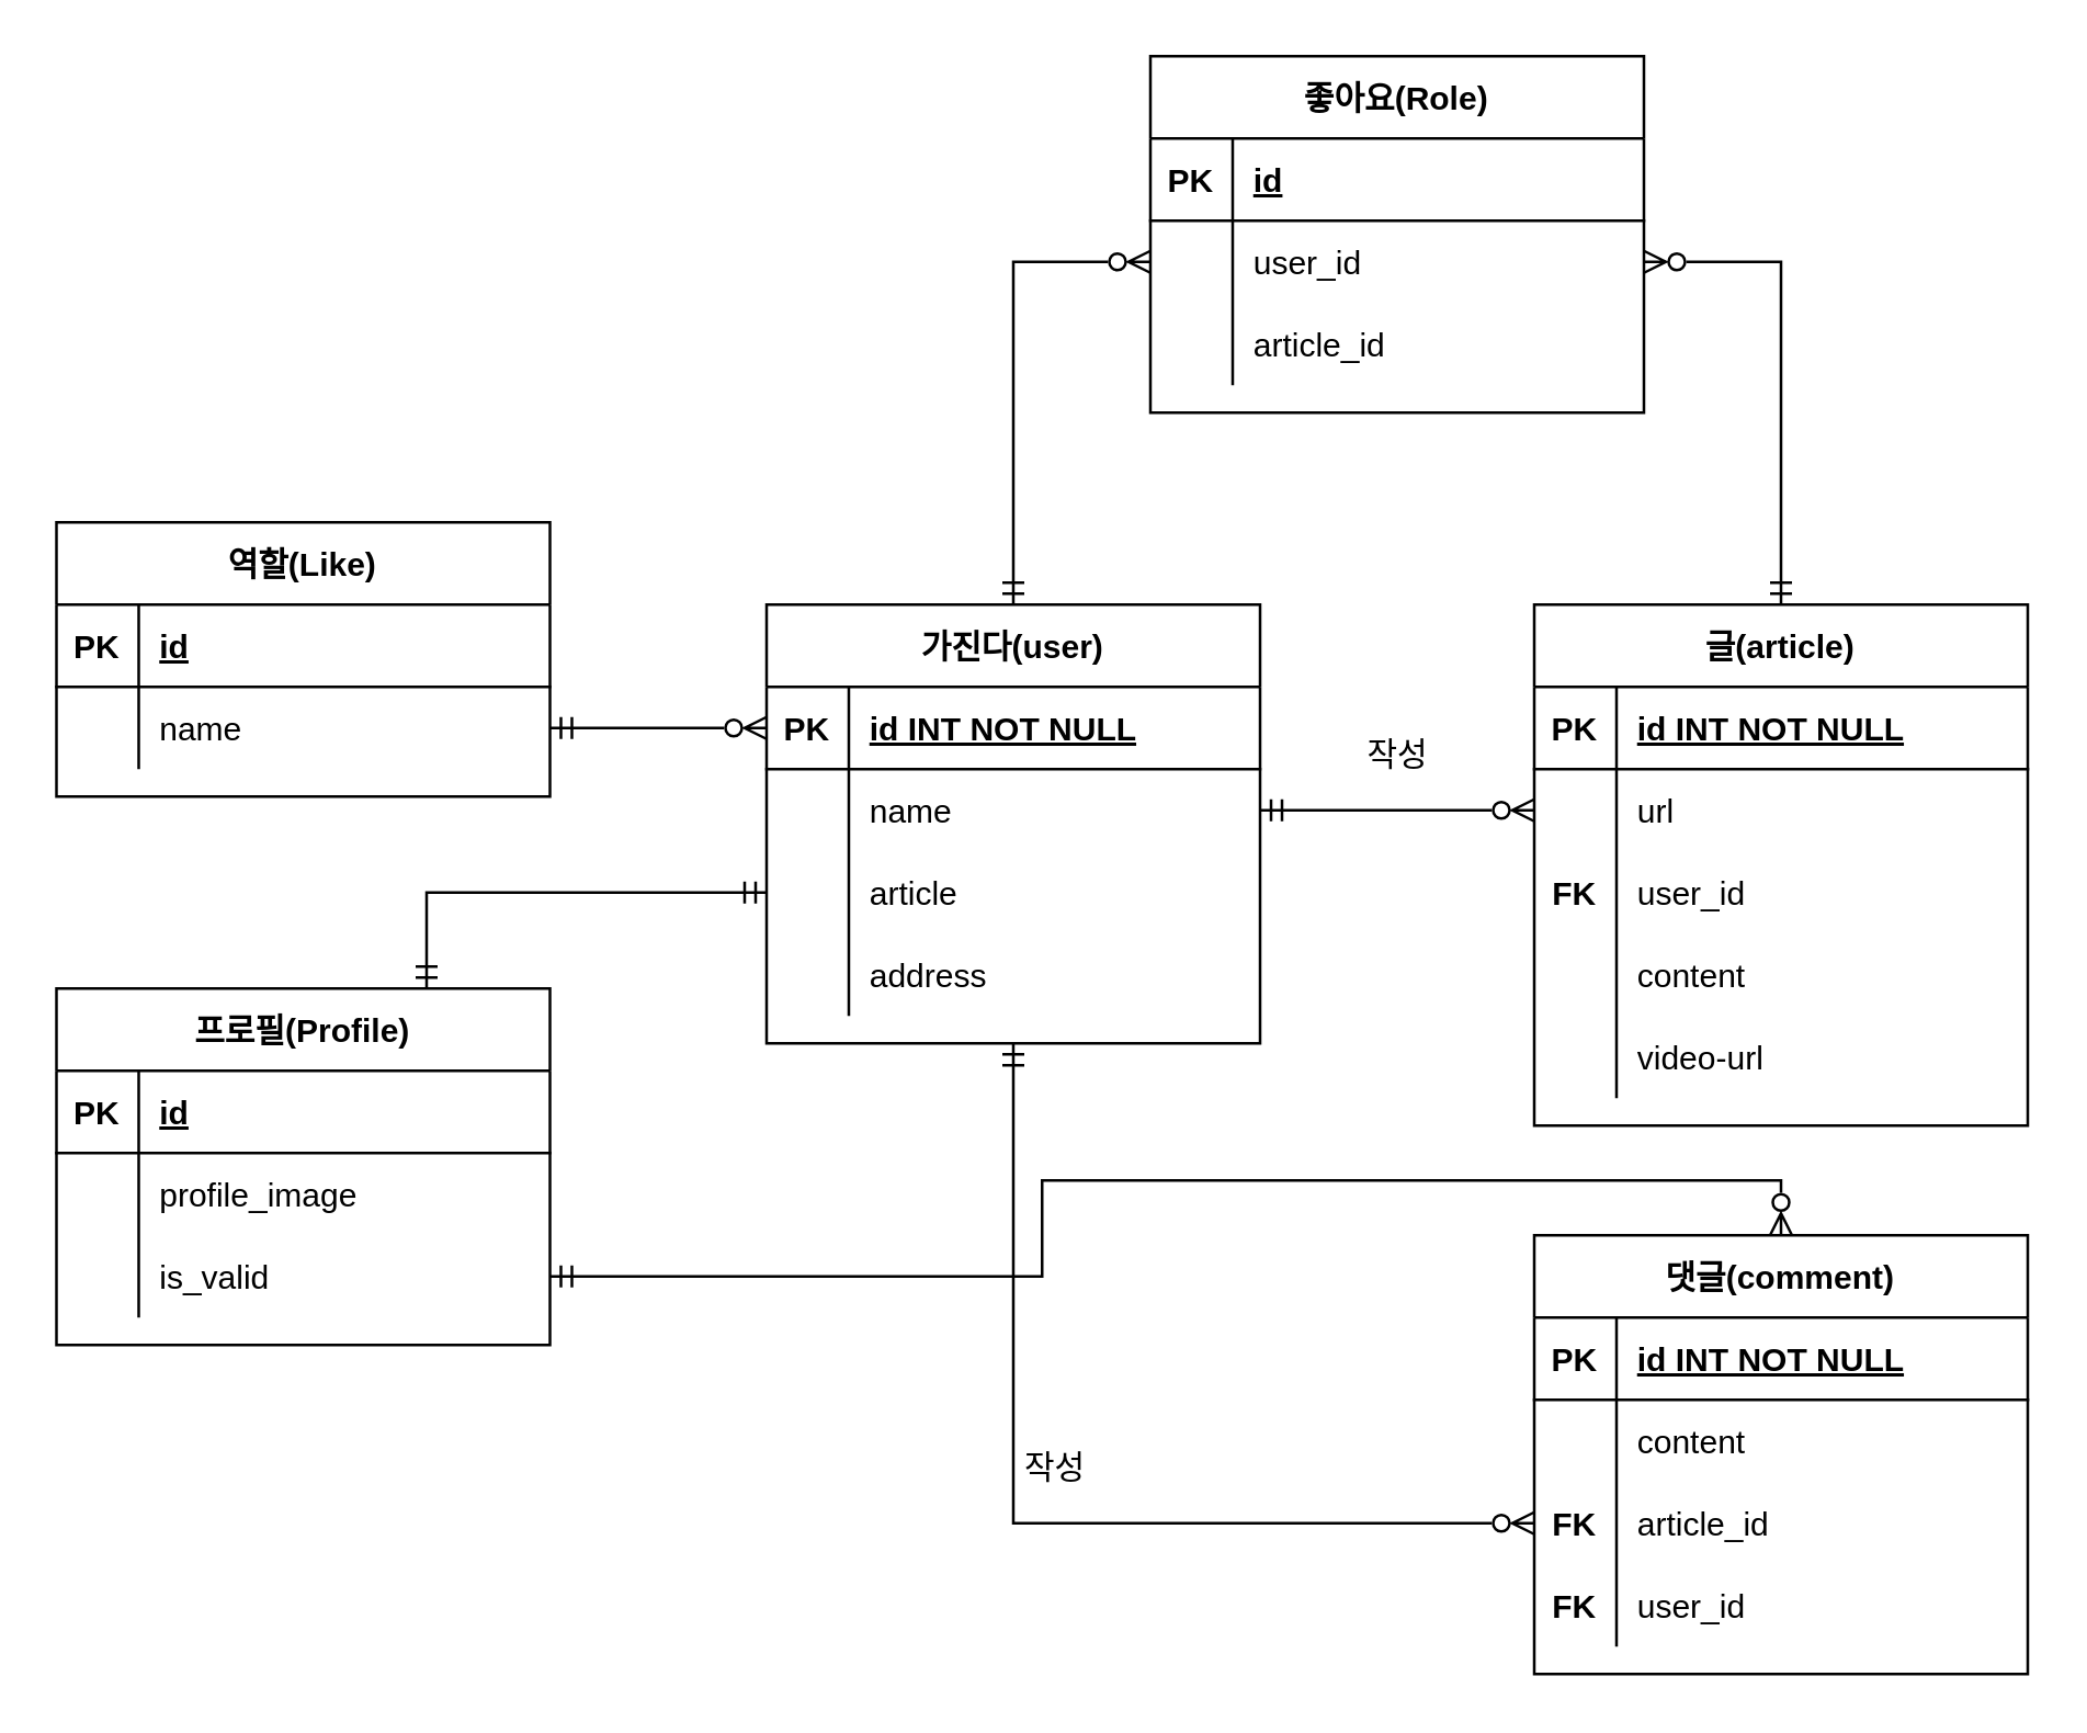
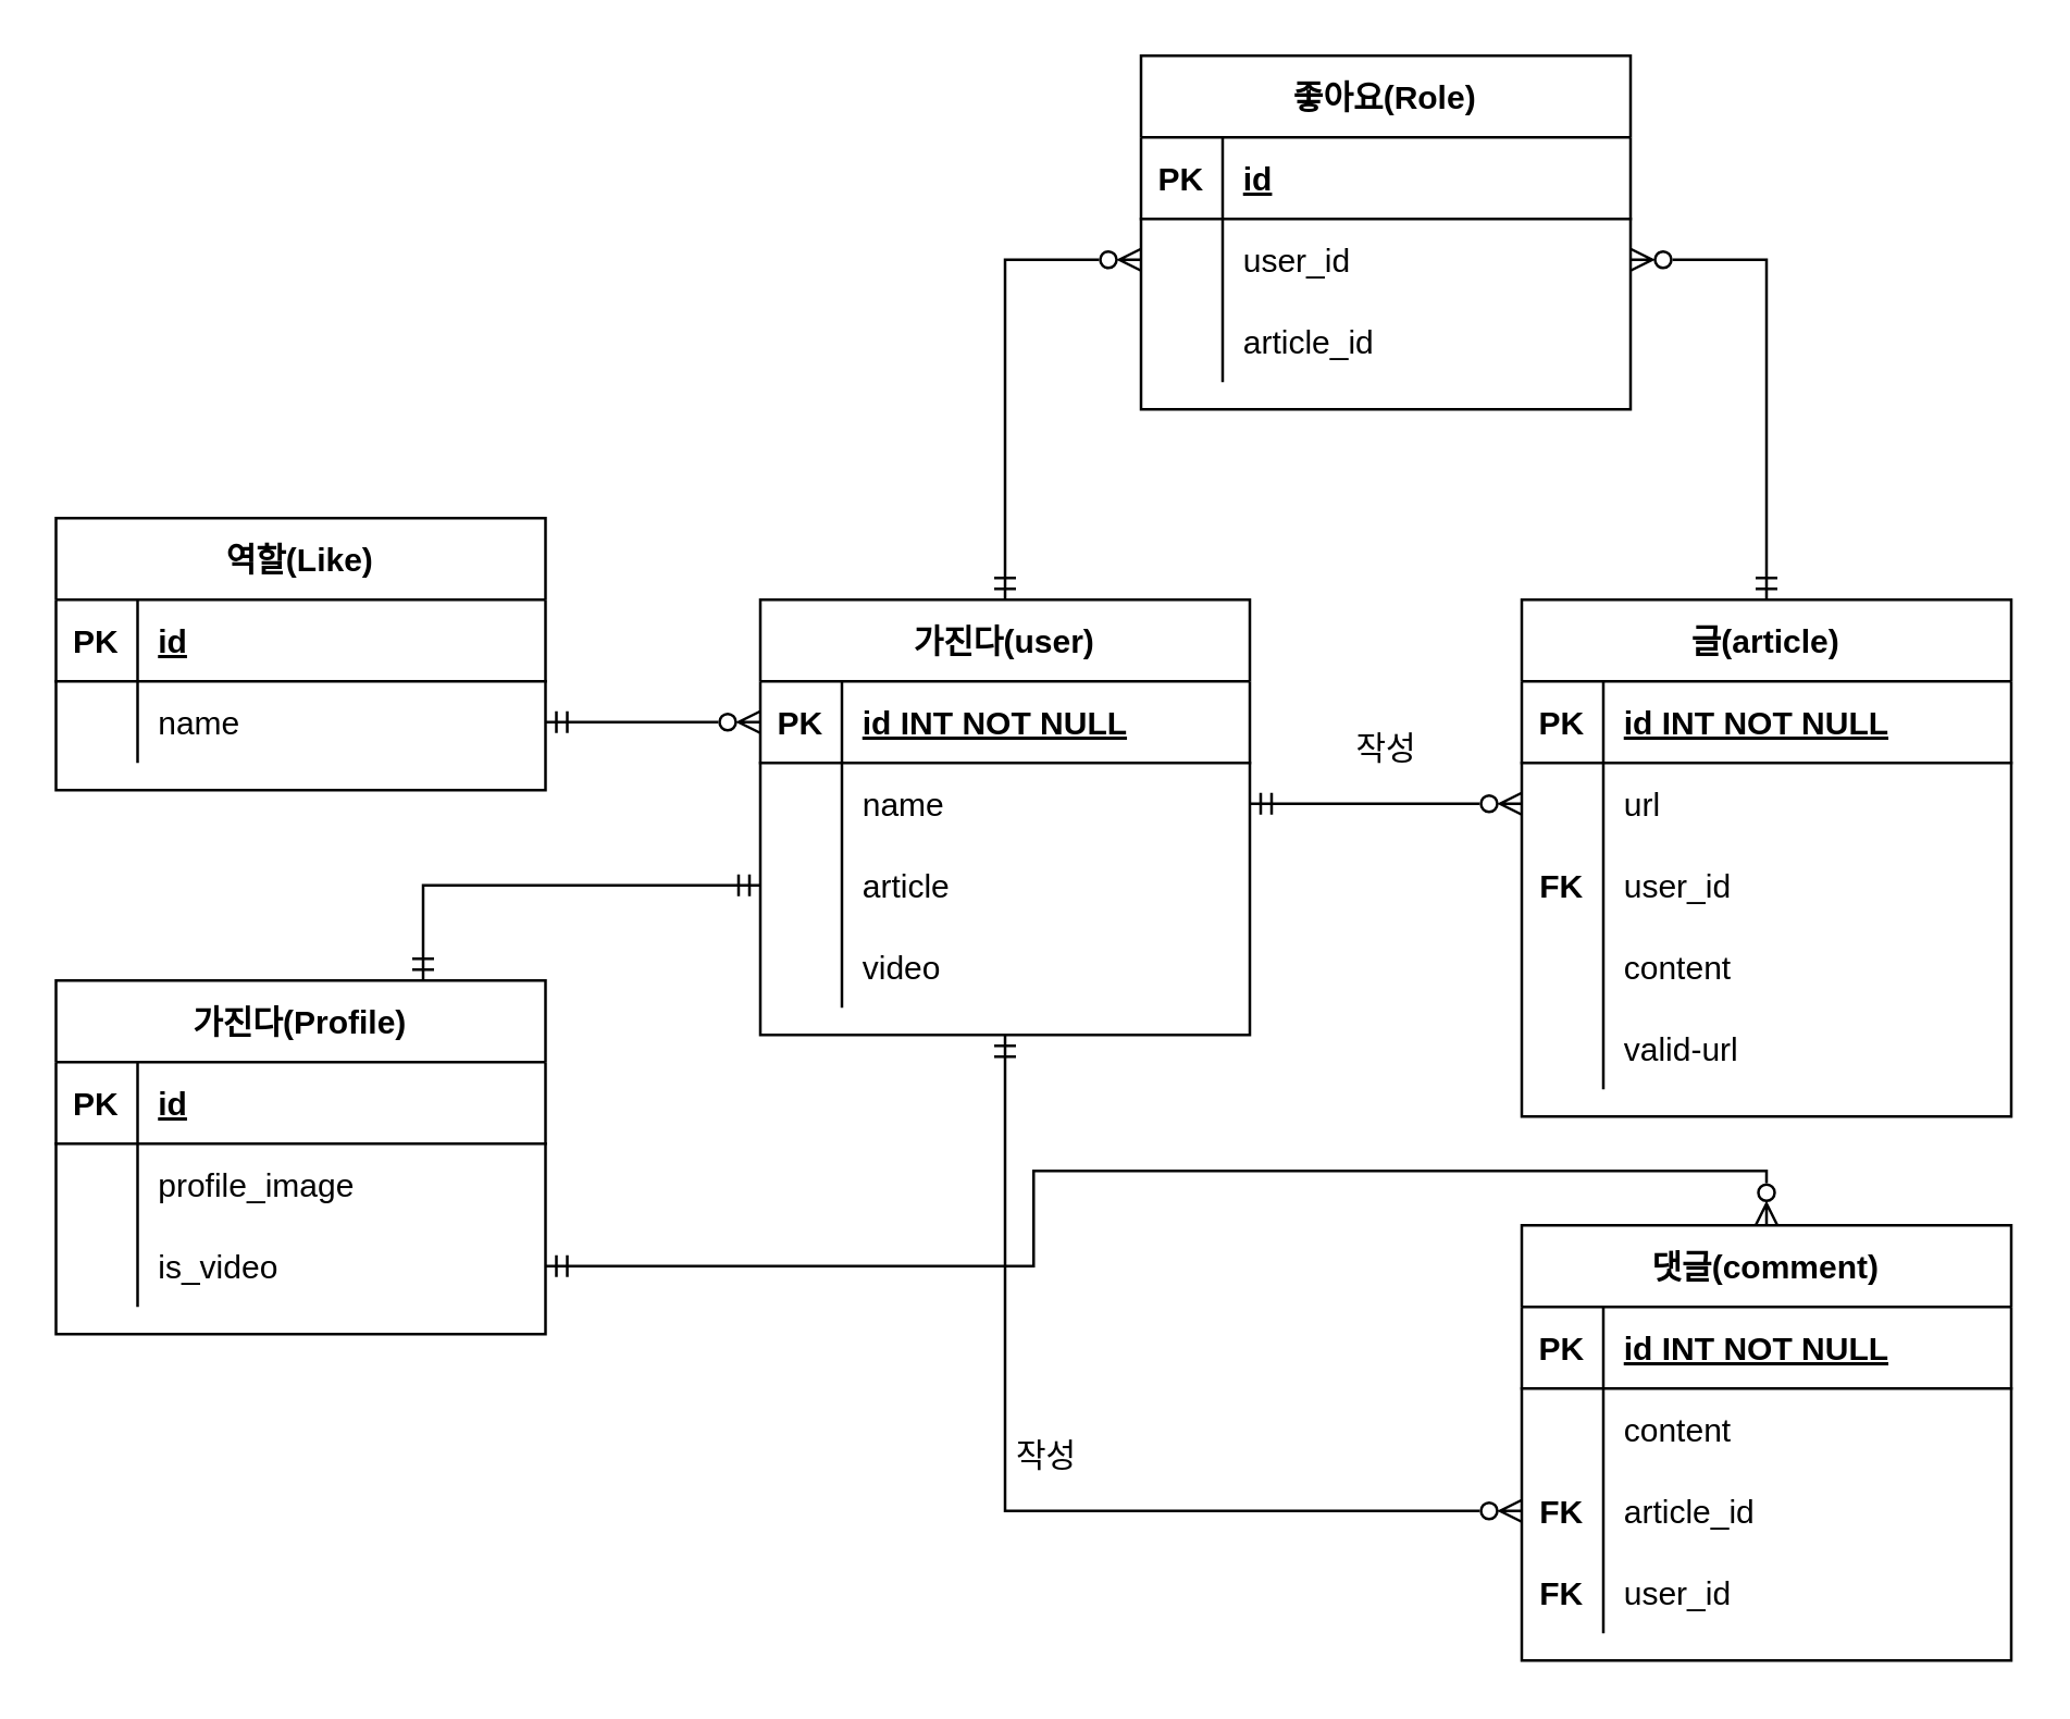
- <mxCell id="14" value="address" style="shape=partialRectangle;connectable=0;fillColor=none;top=0;left=0;bottom=0;right=0;align=left;spacingLeft=6;overflow=hidden;" parent="12" vertex="1"><mxGeometry x="30" width="150" height="30" as="geometry"><mxRectangle width="150" height="30" as="alternateBounds" /></mxGeometry></mxCell>
+ <mxCell id="14" value="video" style="shape=partialRectangle;connectable=0;fillColor=none;top=0;left=0;bottom=0;right=0;align=left;spacingLeft=6;overflow=hidden;" parent="12" vertex="1"><mxGeometry x="30" width="150" height="30" as="geometry"><mxRectangle width="150" height="30" as="alternateBounds" /></mxGeometry></mxCell>
- <mxCell id="69" value="프로필(Profile)" style="shape=table;startSize=30;container=1;collapsible=1;childLayout=tableLayout;fixedRows=1;rowLines=0;fontStyle=1;align=center;resizeLast=1;" parent="1" vertex="1"><mxGeometry x="20" y="360" width="180" height="130" as="geometry" /></mxCell>
+ <mxCell id="69" value="가진다(Profile)" style="shape=table;startSize=30;container=1;collapsible=1;childLayout=tableLayout;fixedRows=1;rowLines=0;fontStyle=1;align=center;resizeLast=1;" parent="1" vertex="1"><mxGeometry x="20" y="360" width="180" height="130" as="geometry" /></mxCell>
- <mxCell id="30" value="video-url" style="shape=partialRectangle;connectable=0;fillColor=none;top=0;left=0;bottom=0;right=0;align=left;spacingLeft=6;overflow=hidden;" parent="28" vertex="1"><mxGeometry x="30" width="150" height="30" as="geometry"><mxRectangle width="150" height="30" as="alternateBounds" /></mxGeometry></mxCell>
+ <mxCell id="30" value="valid-url" style="shape=partialRectangle;connectable=0;fillColor=none;top=0;left=0;bottom=0;right=0;align=left;spacingLeft=6;overflow=hidden;" parent="28" vertex="1"><mxGeometry x="30" width="150" height="30" as="geometry"><mxRectangle width="150" height="30" as="alternateBounds" /></mxGeometry></mxCell>
- <mxCell id="78" value="is_valid" style="shape=partialRectangle;connectable=0;fillColor=none;top=0;left=0;bottom=0;right=0;align=left;spacingLeft=6;overflow=hidden;" parent="76" vertex="1"><mxGeometry x="30" width="150" height="30" as="geometry"><mxRectangle width="150" height="30" as="alternateBounds" /></mxGeometry></mxCell>
+ <mxCell id="78" value="is_video" style="shape=partialRectangle;connectable=0;fillColor=none;top=0;left=0;bottom=0;right=0;align=left;spacingLeft=6;overflow=hidden;" parent="76" vertex="1"><mxGeometry x="30" width="150" height="30" as="geometry"><mxRectangle width="150" height="30" as="alternateBounds" /></mxGeometry></mxCell>
